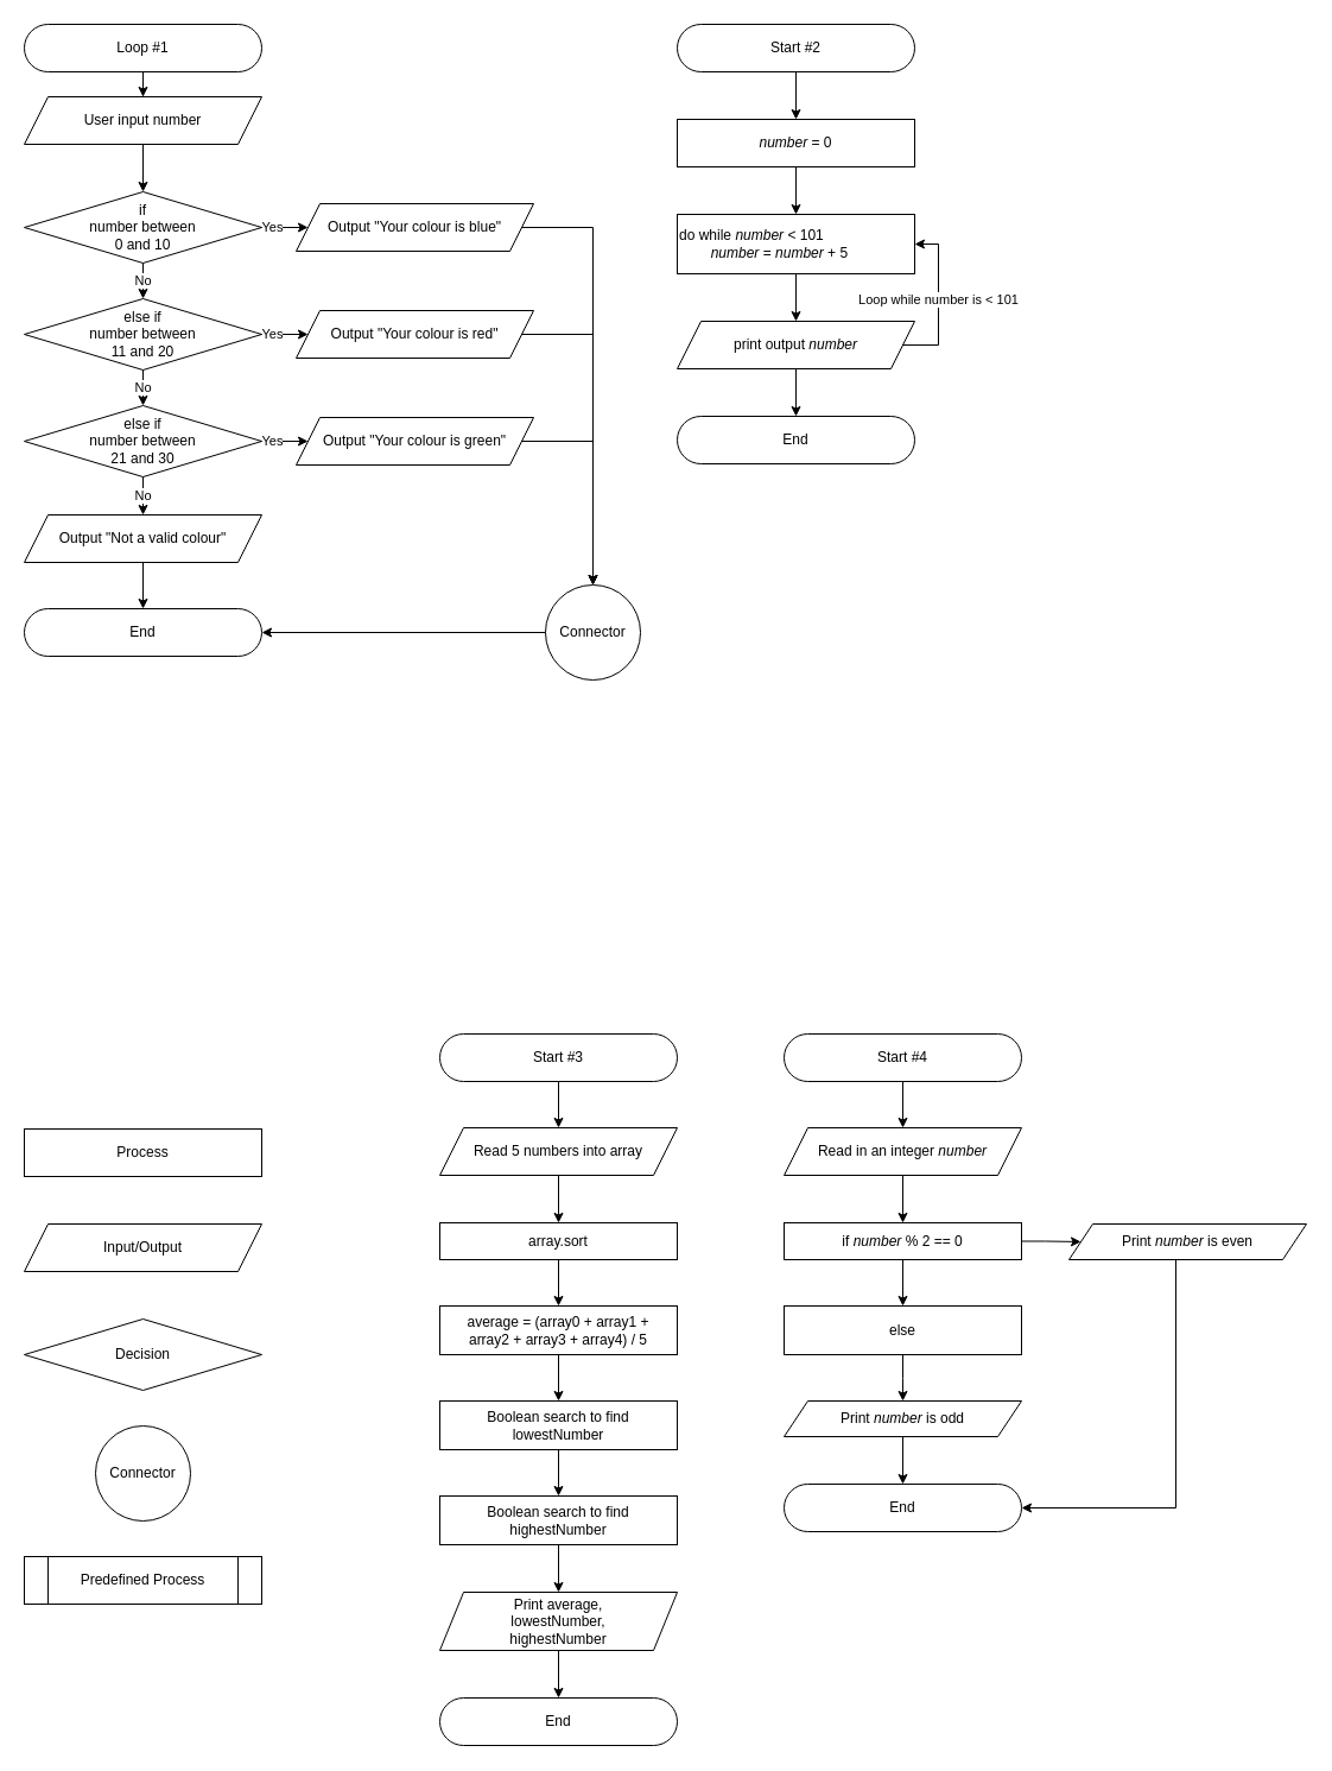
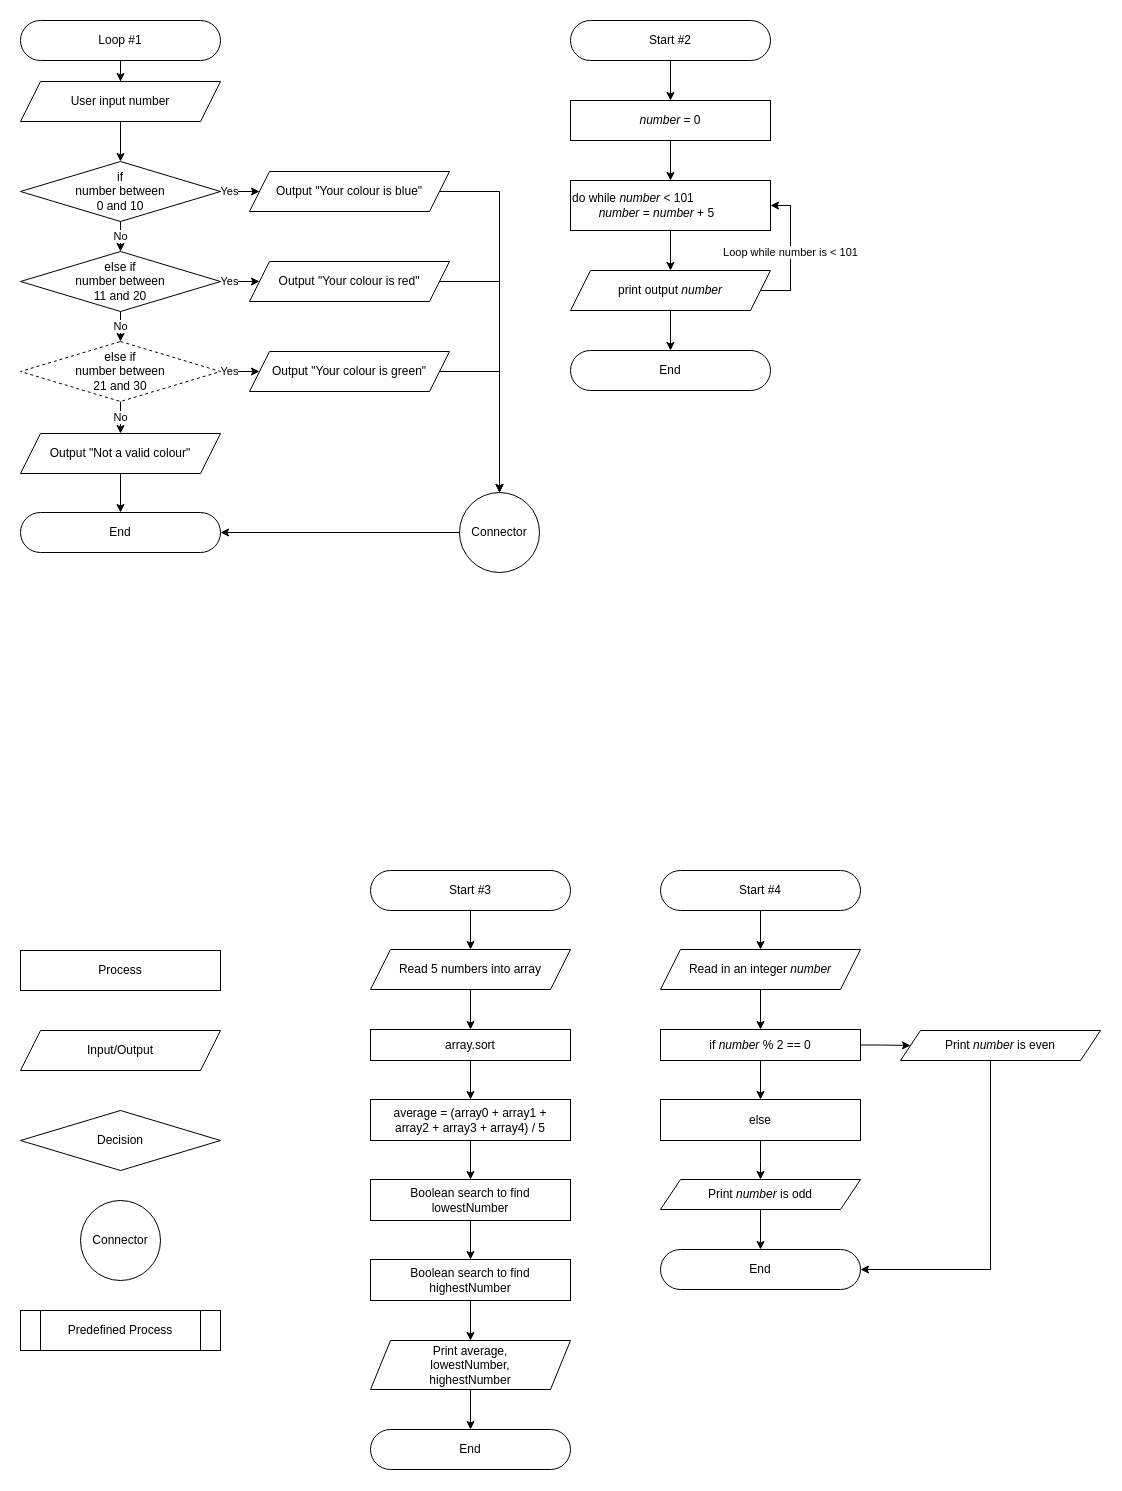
- <mxCell id="22" value="else if&lt;br&gt;number between&lt;br&gt;21 and 30" style="rhombus;whiteSpace=wrap;html=1;rounded=0;" vertex="1" parent="7"><mxGeometry y="321" width="200" height="60" as="geometry" /></mxCell>
+ <mxCell id="22" value="else if&lt;br&gt;number between&lt;br&gt;21 and 30" style="rhombus;whiteSpace=wrap;html=1;rounded=0;dashed=1;" vertex="1" parent="7"><mxGeometry y="321" width="200" height="60" as="geometry" /></mxCell>
